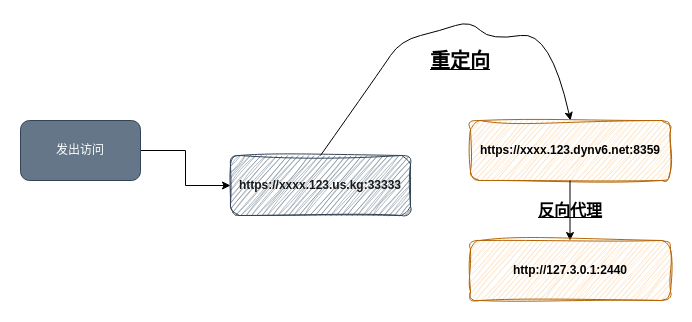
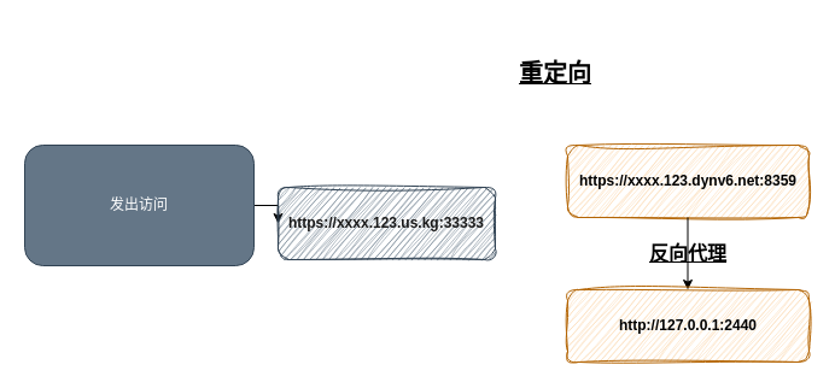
- <mxCell id="5" value="" style="curved=1;endArrow=classic;html=1;rounded=0;exitX=0.5;exitY=0;exitDx=0;exitDy=0;entryX=0.5;entryY=0;entryDx=0;entryDy=0;" edge="1" parent="1" source="4" target="6"><mxGeometry width="50" height="50" relative="1" as="geometry"><mxPoint x="240" y="230" as="sourcePoint" /><mxPoint x="560" y="110" as="targetPoint" /><Array as="points"><mxPoint x="380" y="70" /><mxPoint x="400" y="40" /><mxPoint x="440" y="30" /><mxPoint x="470" y="20" /><mxPoint x="490" y="40" /><mxPoint x="550" y="30" /></Array></mxGeometry></mxCell>
- <mxCell id="3" value="发出访问" style="rounded=1;whiteSpace=wrap;html=1;fillColor=#647687;strokeColor=#314354;fontColor=#ffffff;" vertex="1" parent="1"><mxGeometry x="20" y="120" width="120" height="60" as="geometry" /></mxCell>
+ <mxCell id="3" value="发出访问" style="rounded=1;whiteSpace=wrap;html=1;fillColor=#647687;strokeColor=#314354;fontColor=#ffffff;" vertex="1" parent="1"><mxGeometry x="20" y="120" width="190" height="100" as="geometry" /></mxCell>
- <mxCell id="9" value="&lt;b&gt;http://127.3.0.1:2440&lt;/b&gt;" style="whiteSpace=wrap;html=1;rounded=1;glass=0;sketch=1;curveFitting=1;jiggle=2;fillColor=#fad7ac;strokeColor=#b46504;" vertex="1" parent="1"><mxGeometry x="470" y="240" width="200" height="60" as="geometry" /></mxCell>
+ <mxCell id="9" value="&lt;b&gt;http://127.0.0.1:2440&lt;/b&gt;" style="whiteSpace=wrap;html=1;rounded=1;glass=0;sketch=1;curveFitting=1;jiggle=2;fillColor=#fad7ac;strokeColor=#b46504;" vertex="1" parent="1"><mxGeometry x="470" y="240" width="200" height="60" as="geometry" /></mxCell>
